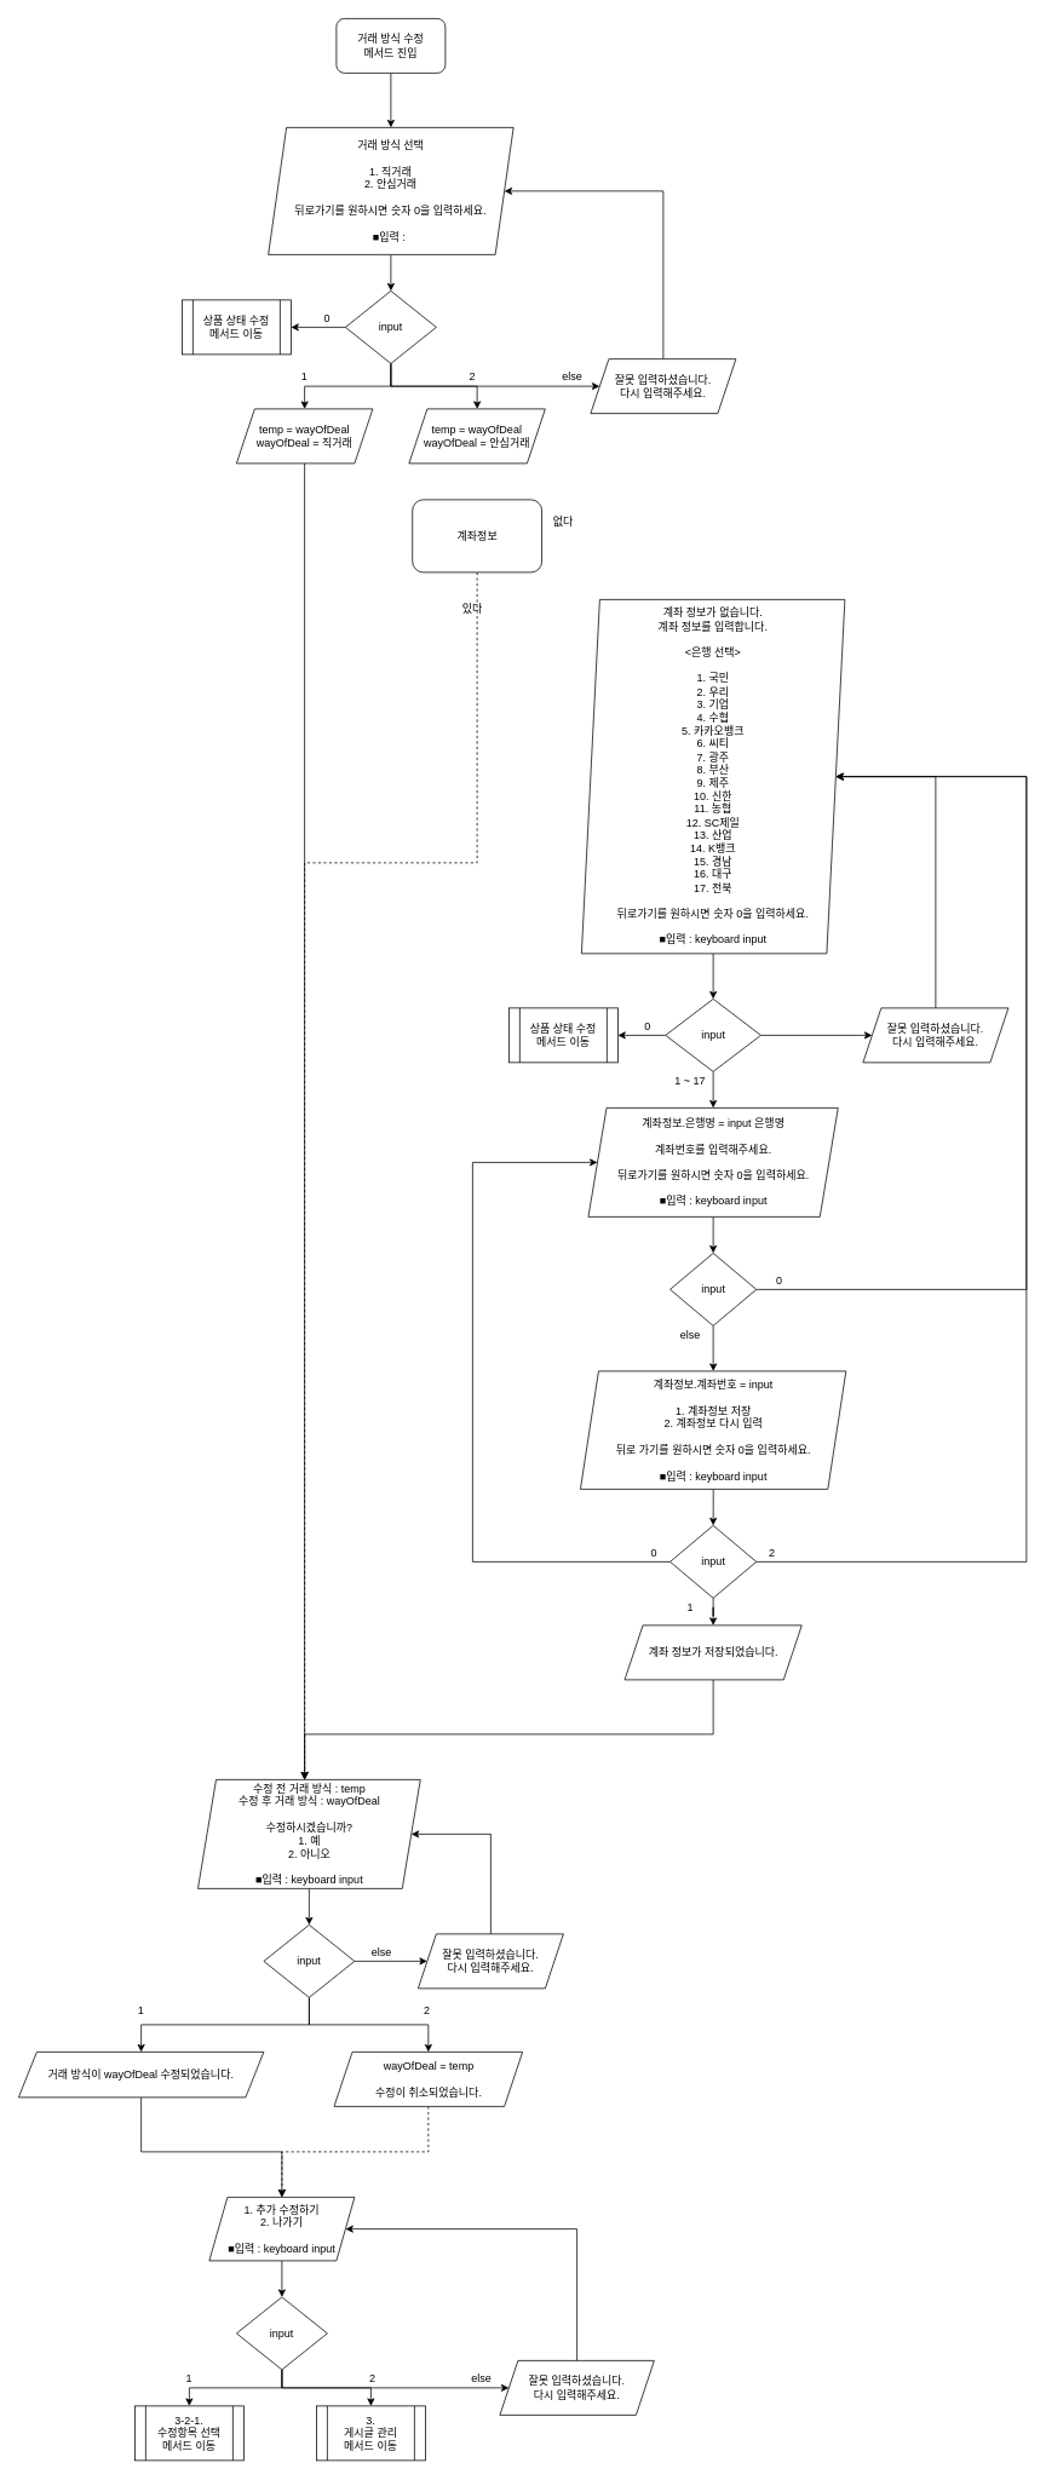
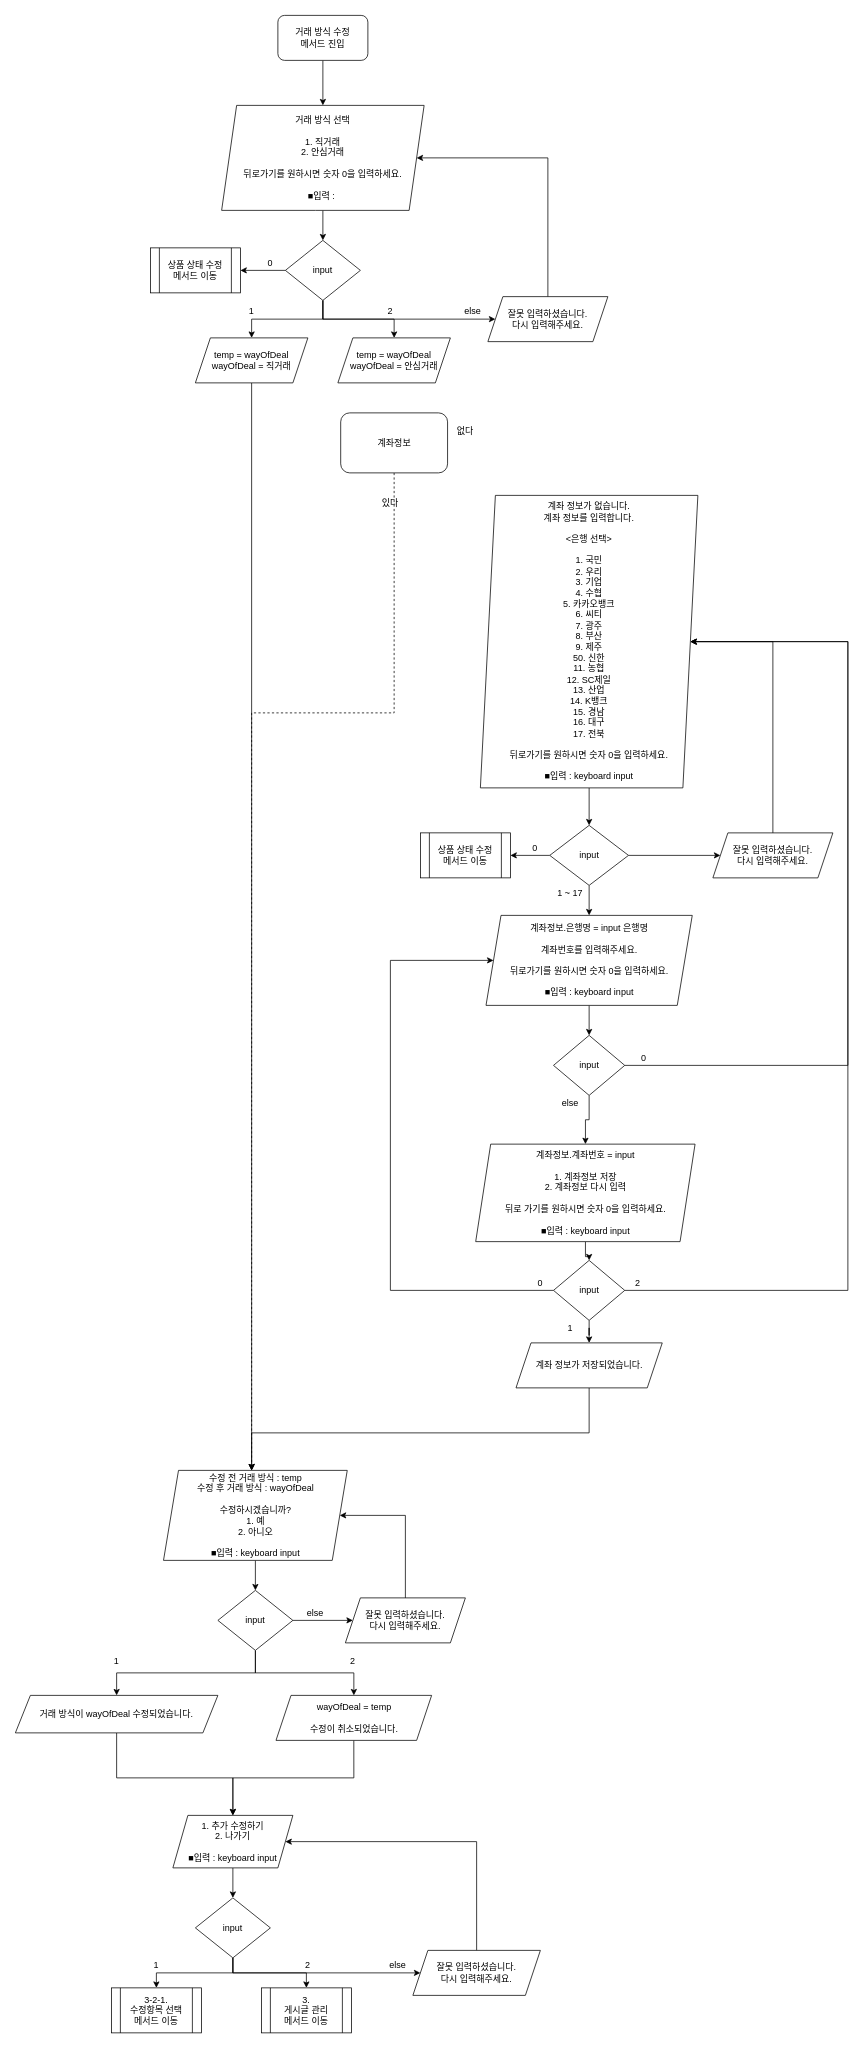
- <mxCell id="22" value="계좌 정보가 없습니다.&lt;br&gt;계좌 정보를 입력합니다.&lt;br&gt;&lt;br&gt;&amp;lt;은행 선택&amp;gt;&lt;br&gt;&lt;br&gt;1. 국민&lt;br&gt;2. 우리&lt;br&gt;3. 기업&lt;br&gt;4. 수협&lt;br&gt;5. 카카오뱅크&lt;br&gt;6. 씨티&lt;br&gt;7. 광주&lt;br&gt;8. 부산&lt;br&gt;9. 제주&lt;br&gt;10. 신한&lt;br&gt;11. 농협&lt;br&gt;12. SC제일&lt;br&gt;13. 산업&lt;br&gt;14. K뱅크&lt;br&gt;15. 경남&lt;br&gt;16. 대구&lt;br&gt;17. 전북&lt;br&gt;&lt;br&gt;뒤로가기를 원하시면 숫자 0을 입력하세요.&lt;br&gt;&lt;br&gt;■입력 : keyboard input" style="shape=parallelogram;perimeter=parallelogramPerimeter;whiteSpace=wrap;html=1;fixedSize=1;" parent="1" vertex="1"><mxGeometry x="640" y="660" width="290" height="390" as="geometry" /></mxCell>
+ <mxCell id="22" value="계좌 정보가 없습니다.&lt;br&gt;계좌 정보를 입력합니다.&lt;br&gt;&lt;br&gt;&amp;lt;은행 선택&amp;gt;&lt;br&gt;&lt;br&gt;1. 국민&lt;br&gt;2. 우리&lt;br&gt;3. 기업&lt;br&gt;4. 수협&lt;br&gt;5. 카카오뱅크&lt;br&gt;6. 씨티&lt;br&gt;7. 광주&lt;br&gt;8. 부산&lt;br&gt;9. 제주&lt;br&gt;50. 신한&lt;br&gt;11. 농협&lt;br&gt;12. SC제일&lt;br&gt;13. 산업&lt;br&gt;14. K뱅크&lt;br&gt;15. 경남&lt;br&gt;16. 대구&lt;br&gt;17. 전북&lt;br&gt;&lt;br&gt;뒤로가기를 원하시면 숫자 0을 입력하세요.&lt;br&gt;&lt;br&gt;■입력 : keyboard input" style="shape=parallelogram;perimeter=parallelogramPerimeter;whiteSpace=wrap;html=1;fixedSize=1;" parent="1" vertex="1"><mxGeometry x="640" y="660" width="290" height="390" as="geometry" /></mxCell>
- <mxCell id="42" value="계좌정보.계좌번호 = input&lt;br&gt;&lt;br&gt;1. 계좌정보 저장&lt;br&gt;2. 계좌정보 다시 입력&lt;br&gt;&lt;br&gt;뒤로 가기를 원하시면 숫자 0을 입력하세요.&lt;br&gt;&lt;br&gt;■입력 : keyboard input" style="shape=parallelogram;perimeter=parallelogramPerimeter;whiteSpace=wrap;html=1;fixedSize=1;" parent="1" vertex="1"><mxGeometry x="638.75" y="1510" width="292.5" height="130" as="geometry" /></mxCell>
+ <mxCell id="42" value="계좌정보.계좌번호 = input&lt;br&gt;&lt;br&gt;1. 계좌정보 저장&lt;br&gt;2. 계좌정보 다시 입력&lt;br&gt;&lt;br&gt;뒤로 가기를 원하시면 숫자 0을 입력하세요.&lt;br&gt;&lt;br&gt;■입력 : keyboard input" style="shape=parallelogram;perimeter=parallelogramPerimeter;whiteSpace=wrap;html=1;fixedSize=1;" parent="1" vertex="1"><mxGeometry x="633.75" y="1525" width="292.5" height="130" as="geometry" /></mxCell>
- <mxCell id="65" style="edgeStyle=orthogonalEdgeStyle;rounded=0;orthogonalLoop=1;jettySize=auto;html=1;exitX=0.5;exitY=1;exitDx=0;exitDy=0;dashed=1;" parent="1" source="66" target="68" edge="1"><mxGeometry relative="1" as="geometry" /></mxCell>
+ <mxCell id="65" style="edgeStyle=orthogonalEdgeStyle;rounded=0;orthogonalLoop=1;jettySize=auto;html=1;exitX=0.5;exitY=1;exitDx=0;exitDy=0;" parent="1" source="66" target="68" edge="1"><mxGeometry relative="1" as="geometry" /></mxCell>
